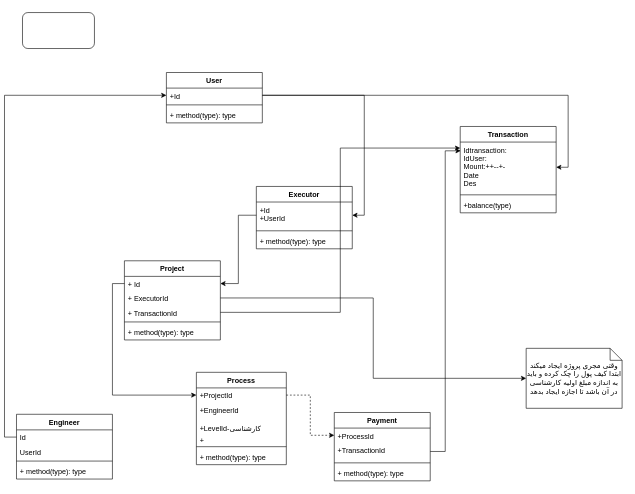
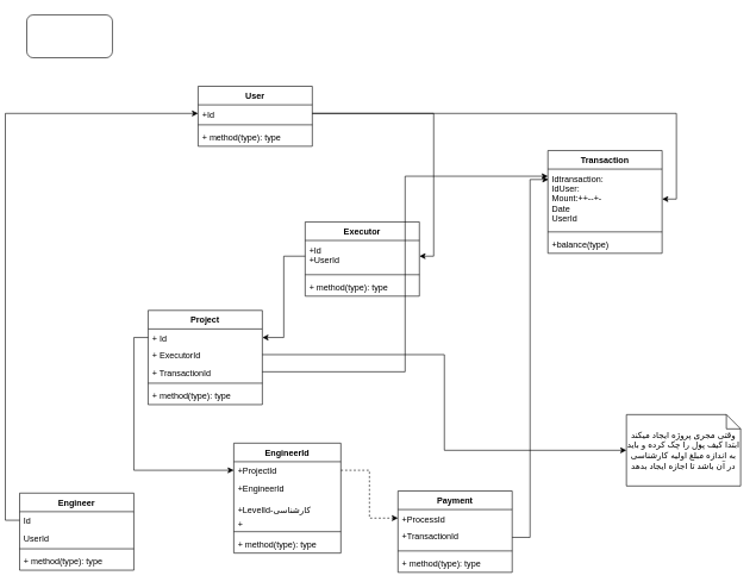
- <mxCell id="30" value="Idtransaction:&#10;IdUser:&#10;Mount:++--+-&#10;Date&#10;Des" style="text;strokeColor=none;fillColor=none;align=left;verticalAlign=top;spacingLeft=4;spacingRight=4;overflow=hidden;rotatable=0;points=[[0,0.5],[1,0.5]];portConstraint=eastwest;" parent="29" vertex="1"><mxGeometry y="26" width="160" height="84" as="geometry" /></mxCell>
+ <mxCell id="30" value="Idtransaction:&#10;IdUser:&#10;Mount:++--+-&#10;Date&#10;UserId" style="text;strokeColor=none;fillColor=none;align=left;verticalAlign=top;spacingLeft=4;spacingRight=4;overflow=hidden;rotatable=0;points=[[0,0.5],[1,0.5]];portConstraint=eastwest;" parent="29" vertex="1"><mxGeometry y="26" width="160" height="84" as="geometry" /></mxCell>
- <mxCell id="17" value="Process" style="swimlane;fontStyle=1;align=center;verticalAlign=top;childLayout=stackLayout;horizontal=1;startSize=26;horizontalStack=0;resizeParent=1;resizeParentMax=0;resizeLast=0;collapsible=1;marginBottom=0;" parent="1" vertex="1"><mxGeometry x="320" y="620" width="150" height="154" as="geometry" /></mxCell>
+ <mxCell id="17" value="EngineerId" style="swimlane;fontStyle=1;align=center;verticalAlign=top;childLayout=stackLayout;horizontal=1;startSize=26;horizontalStack=0;resizeParent=1;resizeParentMax=0;resizeLast=0;collapsible=1;marginBottom=0;" parent="1" vertex="1"><mxGeometry x="320" y="620" width="150" height="154" as="geometry" /></mxCell>
